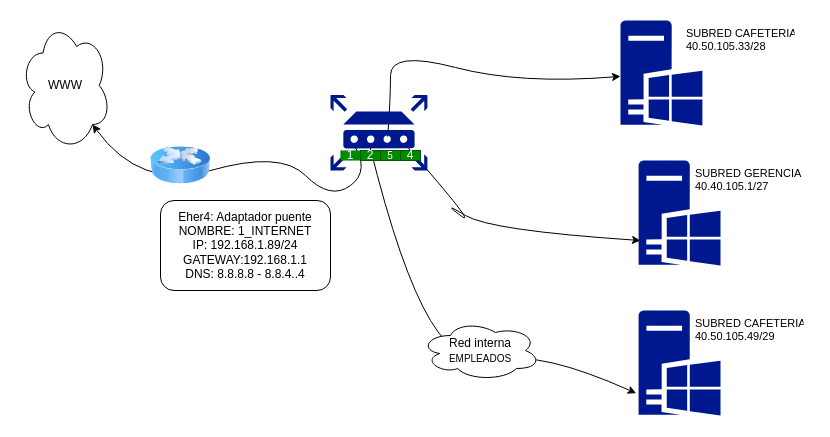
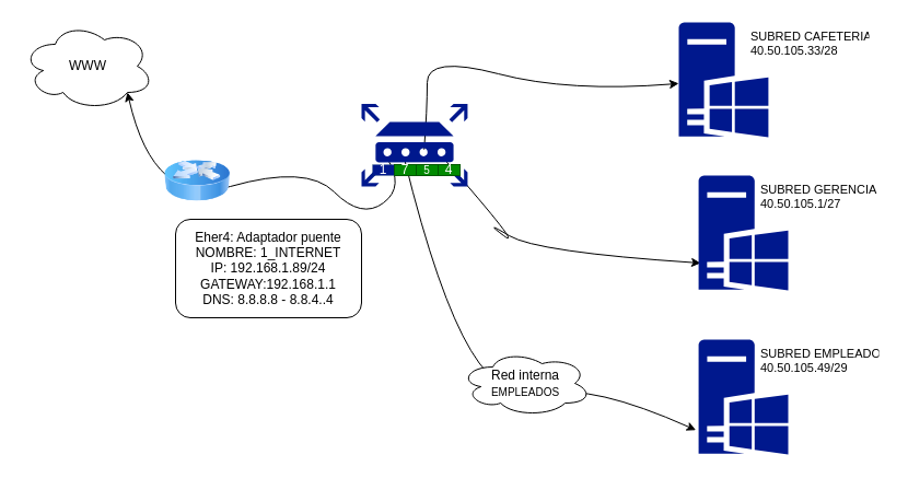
- <mxCell id="5" value="WWW" style="ellipse;shape=cloud;whiteSpace=wrap;html=1;" parent="1" vertex="1"><mxGeometry x="20" y="20" width="90" height="130" as="geometry" /></mxCell>
+ <mxCell id="5" value="WWW" style="ellipse;shape=cloud;whiteSpace=wrap;html=1;" parent="1" vertex="1"><mxGeometry x="20" y="20" width="120" height="80" as="geometry" /></mxCell>
- <mxCell id="14" value="1" style="rounded=0;whiteSpace=wrap;html=1;fillColor=#008a00;strokeColor=#005700;fontColor=#ffffff;strokeWidth=0;" parent="1" vertex="1"><mxGeometry x="340" y="150" width="20" height="10" as="geometry" /></mxCell>
+ <mxCell id="14" value="1" style="rounded=0;whiteSpace=wrap;html=1;fillColor=#00188d;strokeColor=#005700;fontColor=#ffffff;strokeWidth=0;" parent="1" vertex="1"><mxGeometry x="340" y="150" width="20" height="10" as="geometry" /></mxCell>
- <mxCell id="15" value="2" style="rounded=0;whiteSpace=wrap;html=1;fillColor=#008a00;strokeColor=#005700;fontColor=#ffffff;" parent="1" vertex="1"><mxGeometry x="360" y="150" width="20" height="10" as="geometry" /></mxCell>
+ <mxCell id="15" value="7" style="rounded=0;whiteSpace=wrap;html=1;fillColor=#008a00;strokeColor=#005700;fontColor=#ffffff;" parent="1" vertex="1"><mxGeometry x="360" y="150" width="20" height="10" as="geometry" /></mxCell>
- <mxCell id="18" value="SUBRED GERENCIA&#10;40.40.105.1/27" style="text;strokeColor=none;fillColor=none;align=left;verticalAlign=top;spacingLeft=4;spacingRight=4;overflow=hidden;rotatable=0;points=[[0,0.5],[1,0.5]];portConstraint=eastwest;fontSize=11;" parent="1" vertex="1"><mxGeometry x="689" y="160" width="118.1" height="53" as="geometry" /></mxCell>
+ <mxCell id="18" value="SUBRED GERENCIA&#10;40.50.105.1/27" style="text;strokeColor=none;fillColor=none;align=left;verticalAlign=top;spacingLeft=4;spacingRight=4;overflow=hidden;rotatable=0;points=[[0,0.5],[1,0.5]];portConstraint=eastwest;fontSize=11;" parent="1" vertex="1"><mxGeometry x="689" y="160" width="118.1" height="53" as="geometry" /></mxCell>
- <mxCell id="16" value="SUBRED CAFETERIA&#10;40.50.105.49/29" style="text;strokeColor=none;fillColor=none;align=left;verticalAlign=top;spacingLeft=4;spacingRight=4;overflow=hidden;rotatable=0;points=[[0,0.5],[1,0.5]];portConstraint=eastwest;fontSize=11;" parent="1" vertex="1"><mxGeometry x="689" y="310" width="118.1" height="53" as="geometry" /></mxCell>
+ <mxCell id="16" value="SUBRED EMPLEADOS&#10;40.50.105.49/29" style="text;strokeColor=none;fillColor=none;align=left;verticalAlign=top;spacingLeft=4;spacingRight=4;overflow=hidden;rotatable=0;points=[[0,0.5],[1,0.5]];portConstraint=eastwest;fontSize=11;" parent="1" vertex="1"><mxGeometry x="689" y="310" width="118.1" height="53" as="geometry" /></mxCell>
